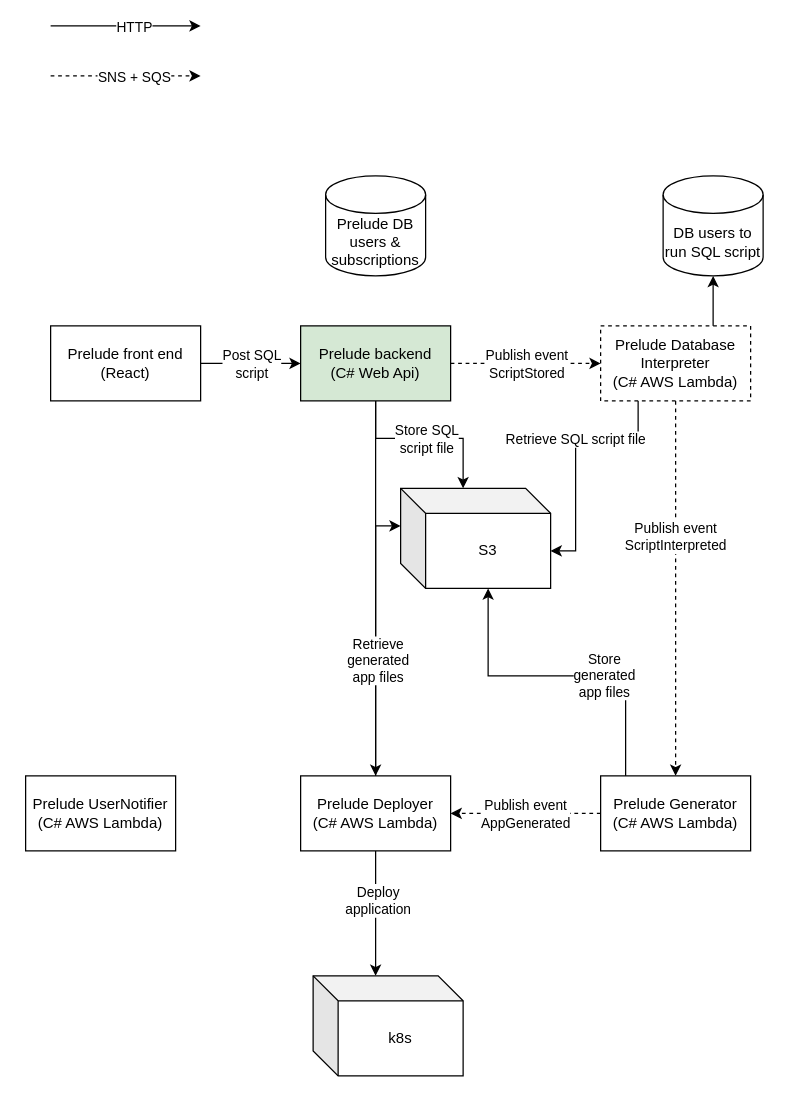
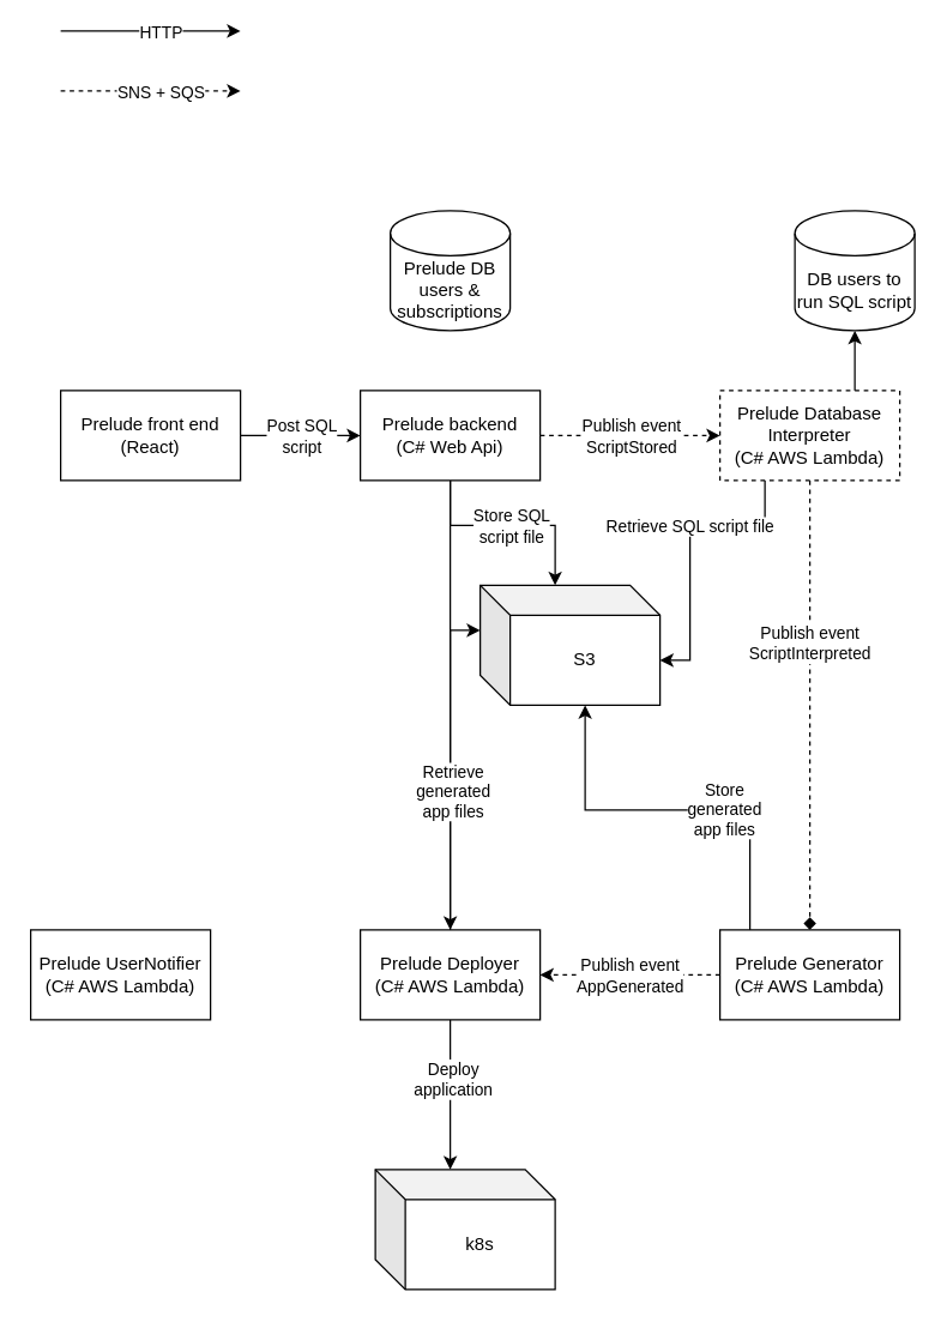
- <mxCell id="10" value="Prelude backend&lt;br&gt;(C# Web Api)" style="whiteSpace=wrap;html=1;rounded=0;fillColor=#d5e8d4;" vertex="1" parent="1"><mxGeometry x="240" y="260" width="120" height="60" as="geometry" /></mxCell>
+ <mxCell id="10" value="Prelude backend&lt;br&gt;(C# Web Api)" style="whiteSpace=wrap;html=1;rounded=0;" vertex="1" parent="1"><mxGeometry x="240" y="260" width="120" height="60" as="geometry" /></mxCell>
- <mxCell id="14" value="" style="edgeStyle=orthogonalEdgeStyle;rounded=0;orthogonalLoop=1;jettySize=auto;html=1;startArrow=none;startFill=0;dashed=1;" edge="1" parent="1" source="16" target="27"><mxGeometry relative="1" as="geometry" /></mxCell>
+ <mxCell id="14" value="" style="edgeStyle=orthogonalEdgeStyle;rounded=0;orthogonalLoop=1;jettySize=auto;html=1;startArrow=none;startFill=0;dashed=1;endArrow=diamond;" edge="1" parent="1" source="16" target="27"><mxGeometry relative="1" as="geometry" /></mxCell>
